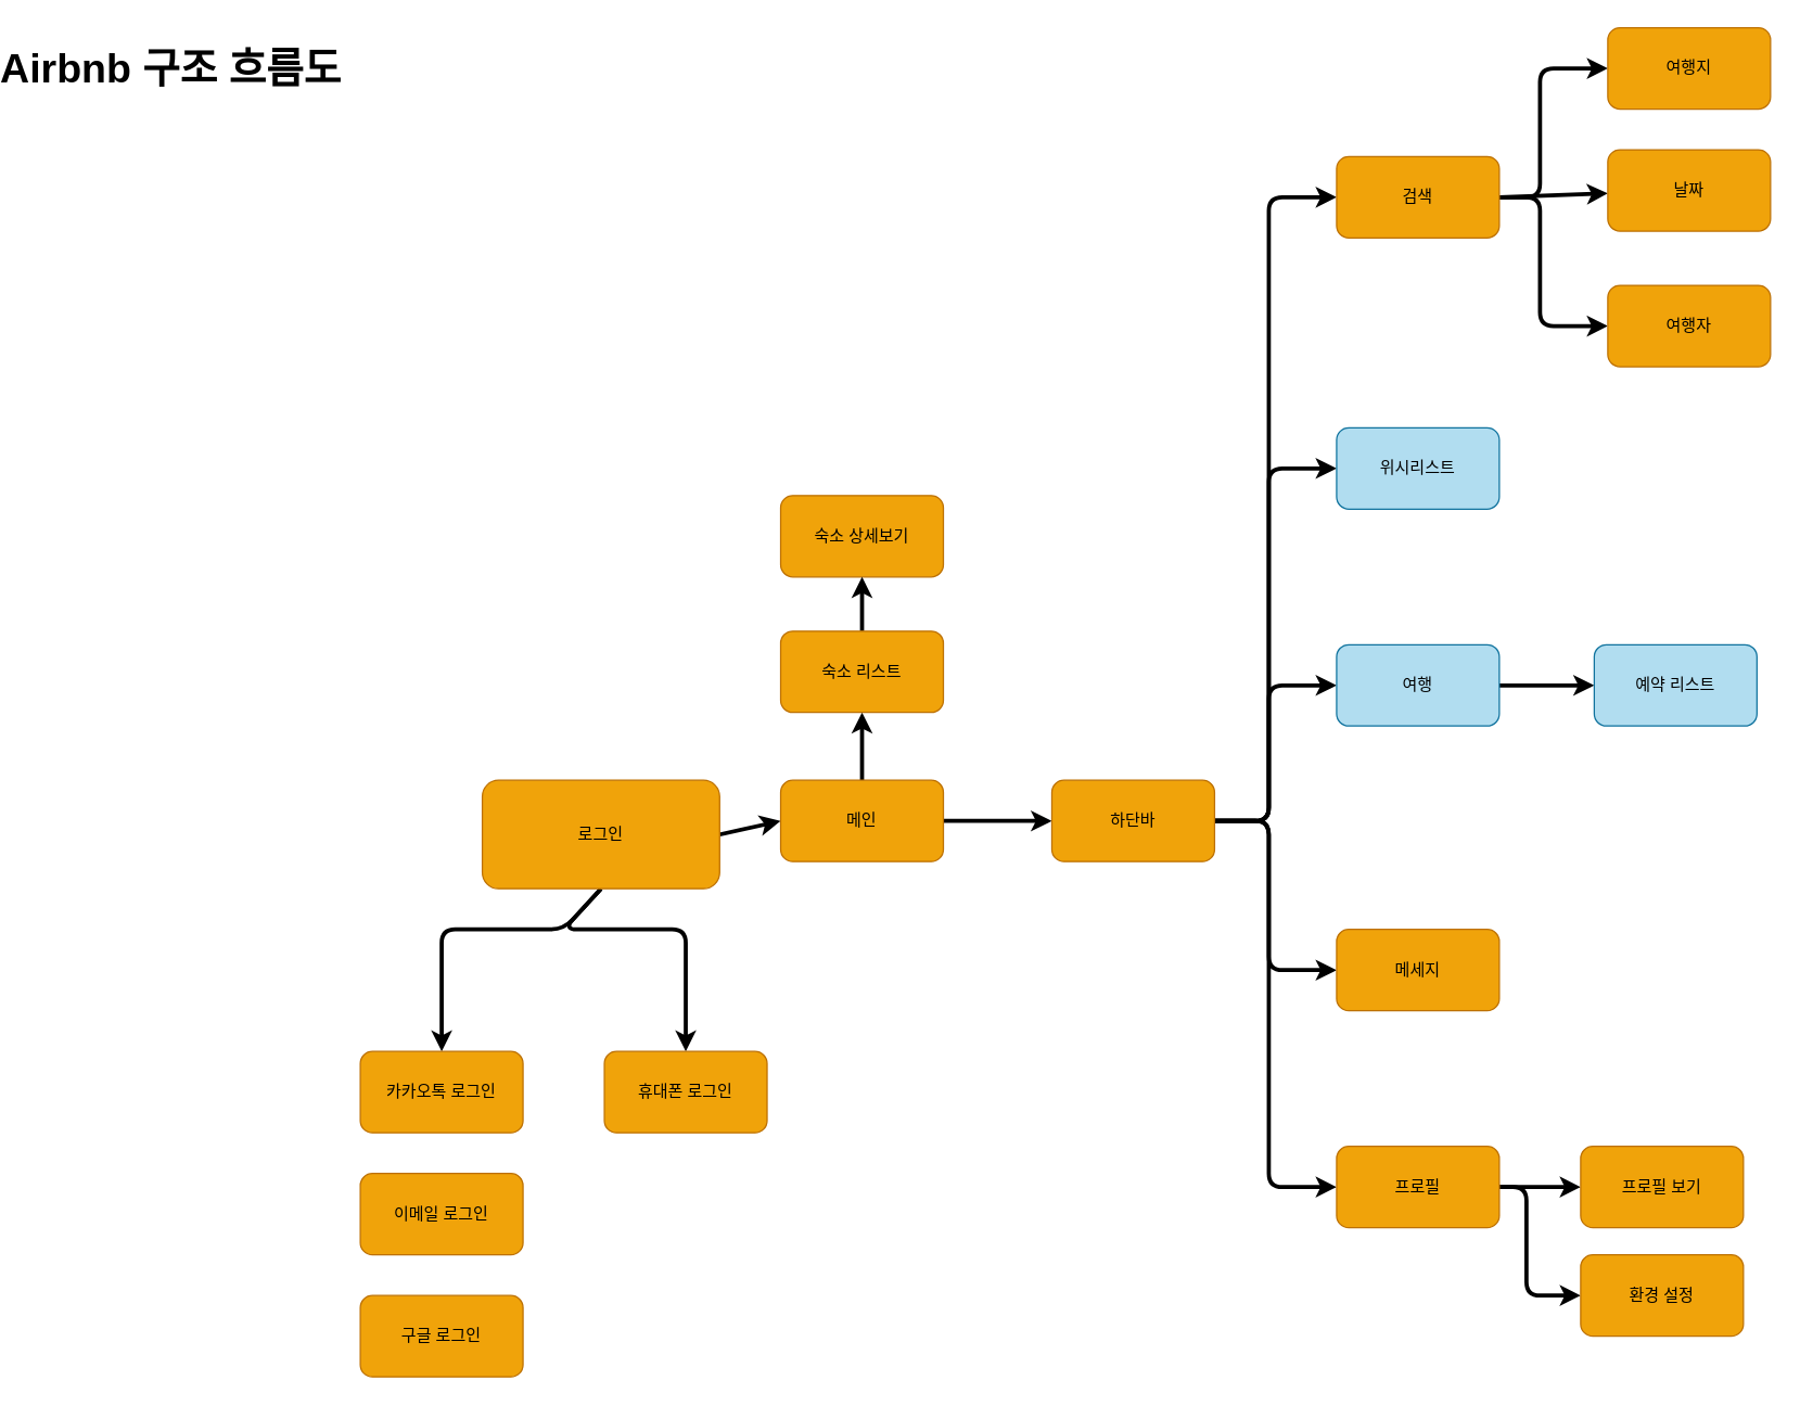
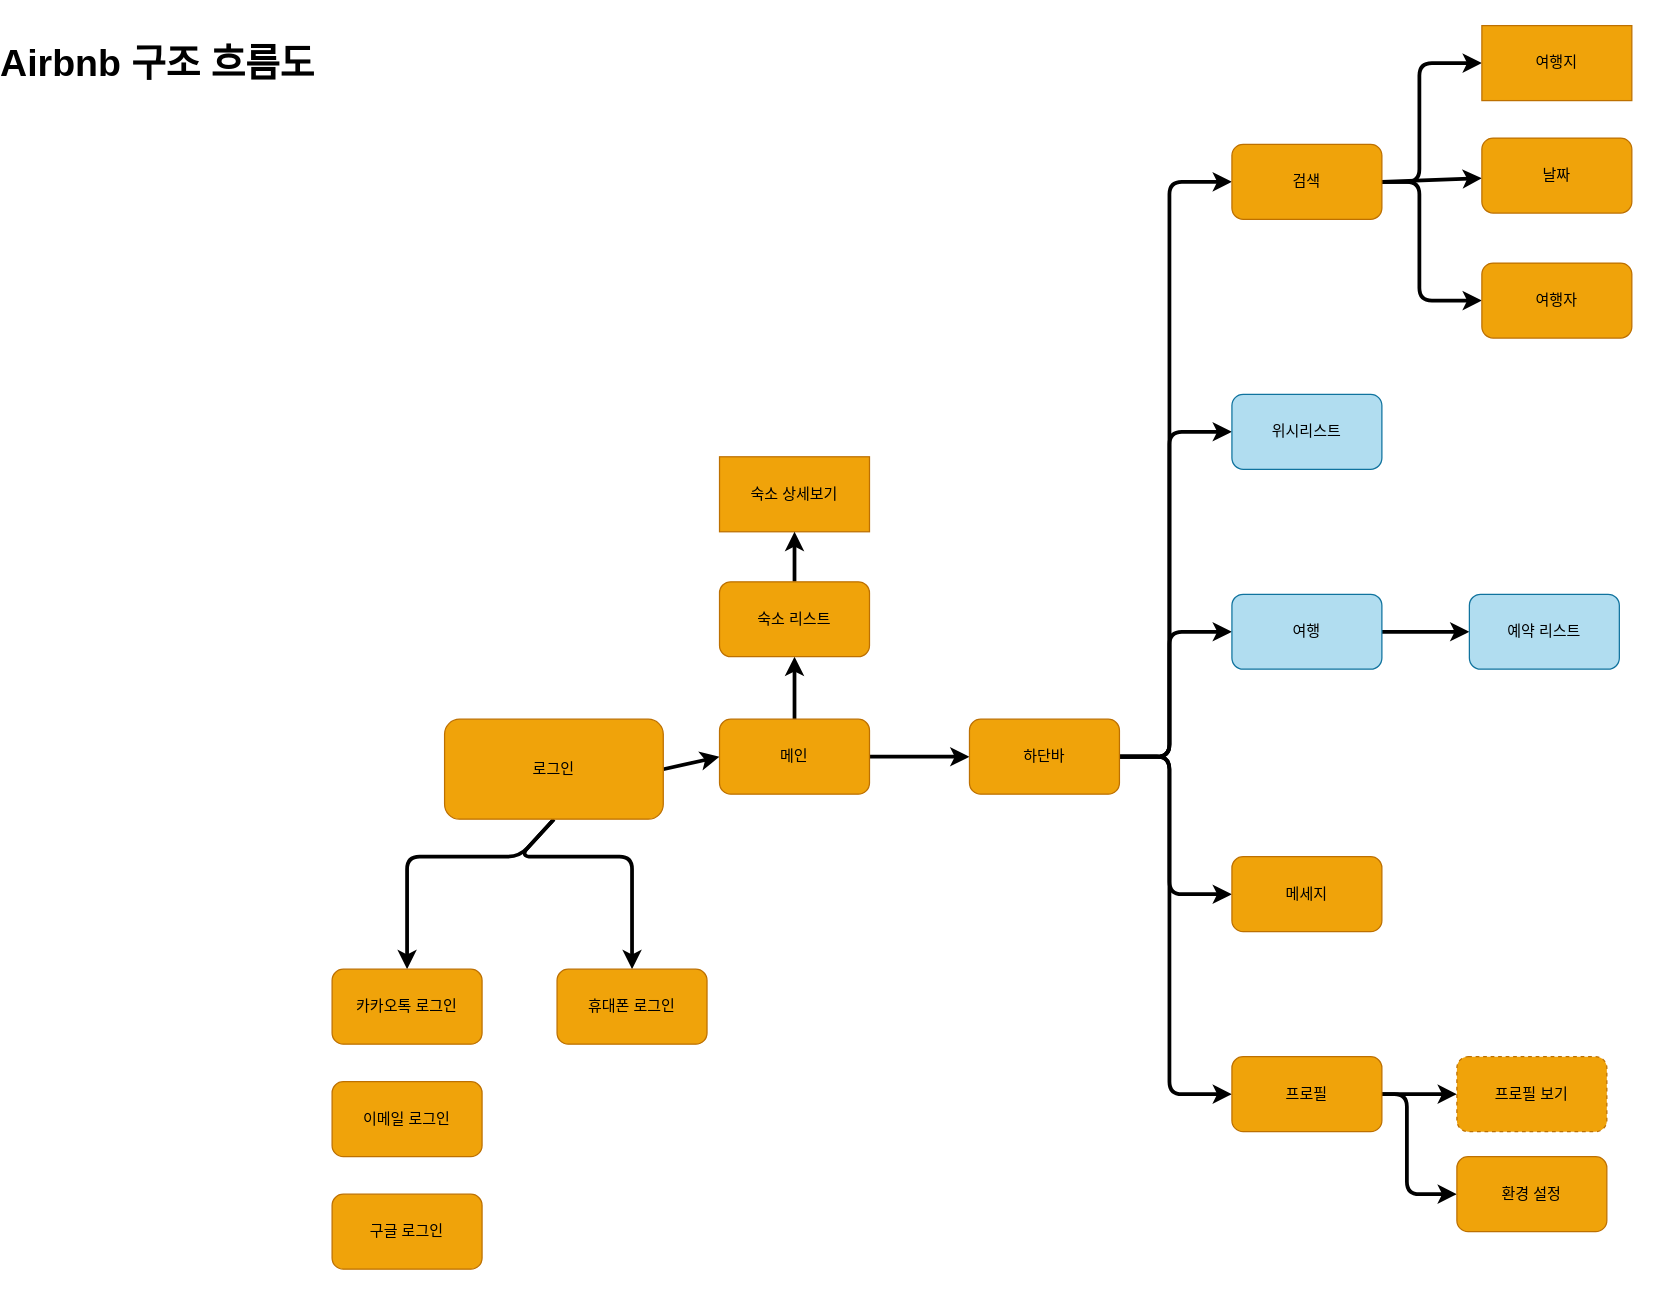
- <mxCell id="35" value="여행지" style="rounded=1;whiteSpace=wrap;html=1;fillColor=#f0a30a;fontColor=#000000;strokeColor=#BD7000;" vertex="1" parent="1"><mxGeometry x="1130" y="20" width="120" height="60" as="geometry" /></mxCell>
+ <mxCell id="35" value="여행지" style="whiteSpace=wrap;html=1;fillColor=#f0a30a;fontColor=#000000;strokeColor=#BD7000;rounded=0;" vertex="1" parent="1"><mxGeometry x="1130" y="20" width="120" height="60" as="geometry" /></mxCell>
- <mxCell id="13" value="숙소 상세보기" style="rounded=1;whiteSpace=wrap;html=1;fillColor=#f0a30a;fontColor=#000000;strokeColor=#BD7000;" vertex="1" parent="1"><mxGeometry x="520" y="365" width="120" height="60" as="geometry" /></mxCell>
+ <mxCell id="13" value="숙소 상세보기" style="whiteSpace=wrap;html=1;fillColor=#f0a30a;fontColor=#000000;strokeColor=#BD7000;rounded=0;" vertex="1" parent="1"><mxGeometry x="520" y="365" width="120" height="60" as="geometry" /></mxCell>
- <mxCell id="29" value="프로필 보기" style="rounded=1;whiteSpace=wrap;html=1;fillColor=#f0a30a;fontColor=#000000;strokeColor=#BD7000;" vertex="1" parent="1"><mxGeometry x="1110" y="845" width="120" height="60" as="geometry" /></mxCell>
+ <mxCell id="29" value="프로필 보기" style="rounded=1;whiteSpace=wrap;html=1;fillColor=#f0a30a;fontColor=#000000;strokeColor=#BD7000;dashed=1;" vertex="1" parent="1"><mxGeometry x="1110" y="845" width="120" height="60" as="geometry" /></mxCell>
